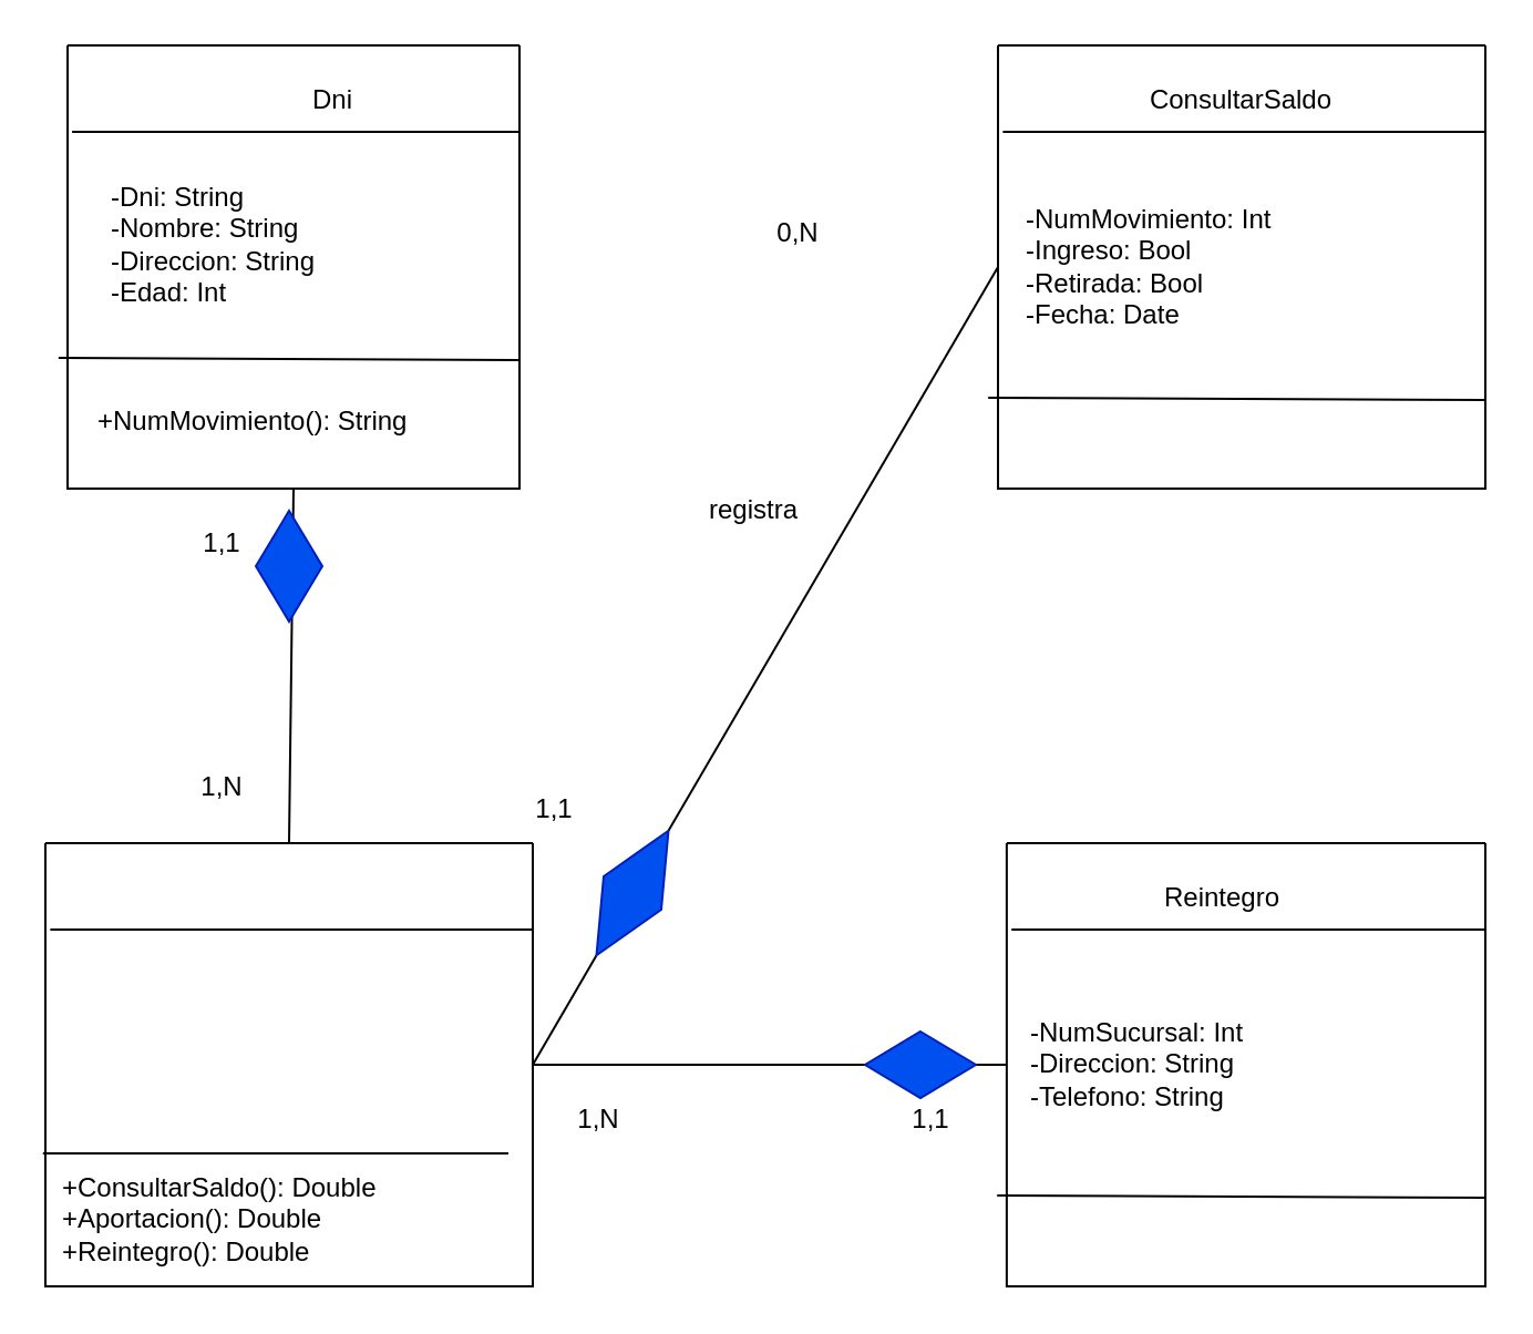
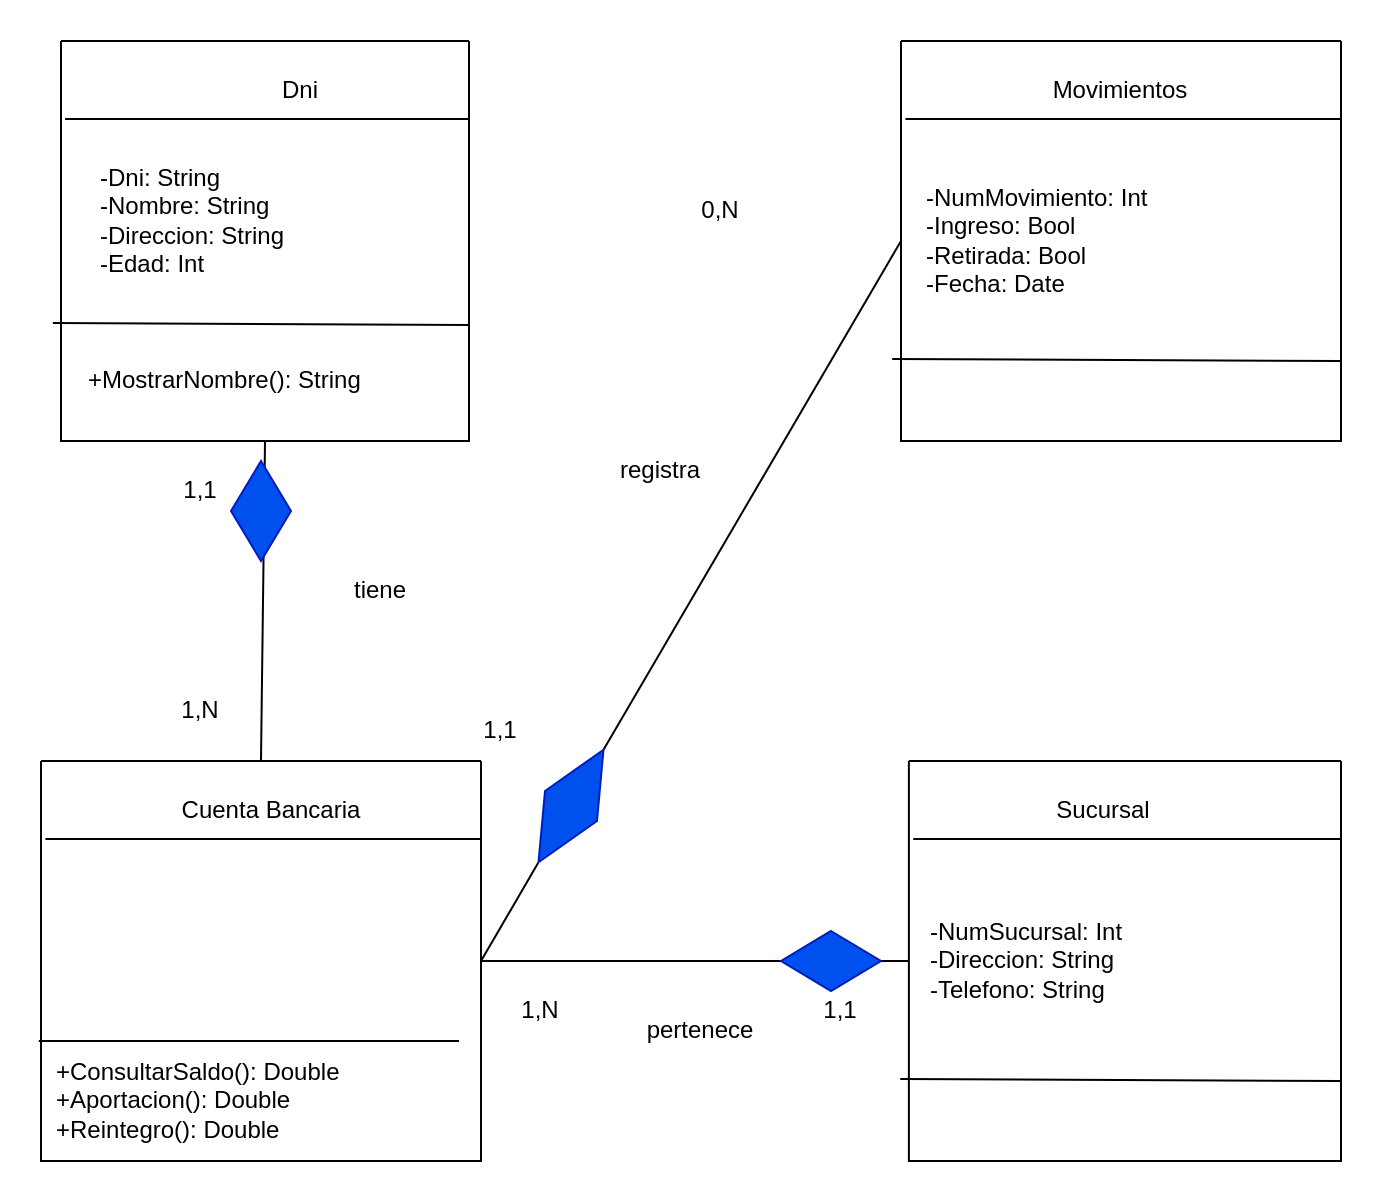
- <mxCell id="17" value="ConsultarSaldo" style="text;html=1;align=center;verticalAlign=middle;whiteSpace=wrap;rounded=0;" parent="16" vertex="1"><mxGeometry x="44" y="10" width="132" height="30" as="geometry" /></mxCell>
+ <mxCell id="17" value="Movimientos" style="text;html=1;align=center;verticalAlign=middle;whiteSpace=wrap;rounded=0;" parent="16" vertex="1"><mxGeometry x="44" y="10" width="132" height="30" as="geometry" /></mxCell>
- <mxCell id="12" value="+NumMovimiento(): String" style="text;html=1;align=left;verticalAlign=middle;whiteSpace=wrap;rounded=0;" parent="9" vertex="1"><mxGeometry x="12" y="150" width="216.0" height="40" as="geometry" /></mxCell>
+ <mxCell id="12" value="+MostrarNombre(): String" style="text;html=1;align=left;verticalAlign=middle;whiteSpace=wrap;rounded=0;" parent="9" vertex="1"><mxGeometry x="12" y="150" width="216.0" height="40" as="geometry" /></mxCell>
- <mxCell id="23" value="registra" style="text;html=1;align=center;verticalAlign=middle;whiteSpace=wrap;rounded=0;" parent="1" vertex="1"><mxGeometry x="310" y="215" width="60" height="30" as="geometry" /></mxCell>
+ <mxCell id="23" value="registra" style="text;html=1;align=center;verticalAlign=middle;whiteSpace=wrap;rounded=0;" parent="1" vertex="1"><mxGeometry x="300" y="220" width="60" height="30" as="geometry" /></mxCell>
+ <mxCell id="22" value="tiene" style="text;html=1;align=center;verticalAlign=middle;whiteSpace=wrap;rounded=0;" parent="1" vertex="1"><mxGeometry x="160" y="280" width="60" height="30" as="geometry" /></mxCell>
+ <mxCell id="4" value="Cuenta Bancaria" style="text;html=1;align=center;verticalAlign=middle;whiteSpace=wrap;rounded=0;" parent="3" vertex="1"><mxGeometry x="44" y="10" width="143" height="30" as="geometry" /></mxCell>
- <mxCell id="25" value="Reintegro" style="text;html=1;align=center;verticalAlign=middle;whiteSpace=wrap;rounded=0;" parent="24" vertex="1"><mxGeometry x="46.552" y="10" width="103.448" height="30" as="geometry" /></mxCell>
+ <mxCell id="25" value="Sucursal" style="text;html=1;align=center;verticalAlign=middle;whiteSpace=wrap;rounded=0;" parent="24" vertex="1"><mxGeometry x="46.552" y="10" width="103.448" height="30" as="geometry" /></mxCell>
+ <mxCell id="21" value="pertenece" style="text;html=1;align=center;verticalAlign=middle;whiteSpace=wrap;rounded=0;" parent="1" vertex="1"><mxGeometry x="320" y="500" width="60" height="30" as="geometry" /></mxCell>
